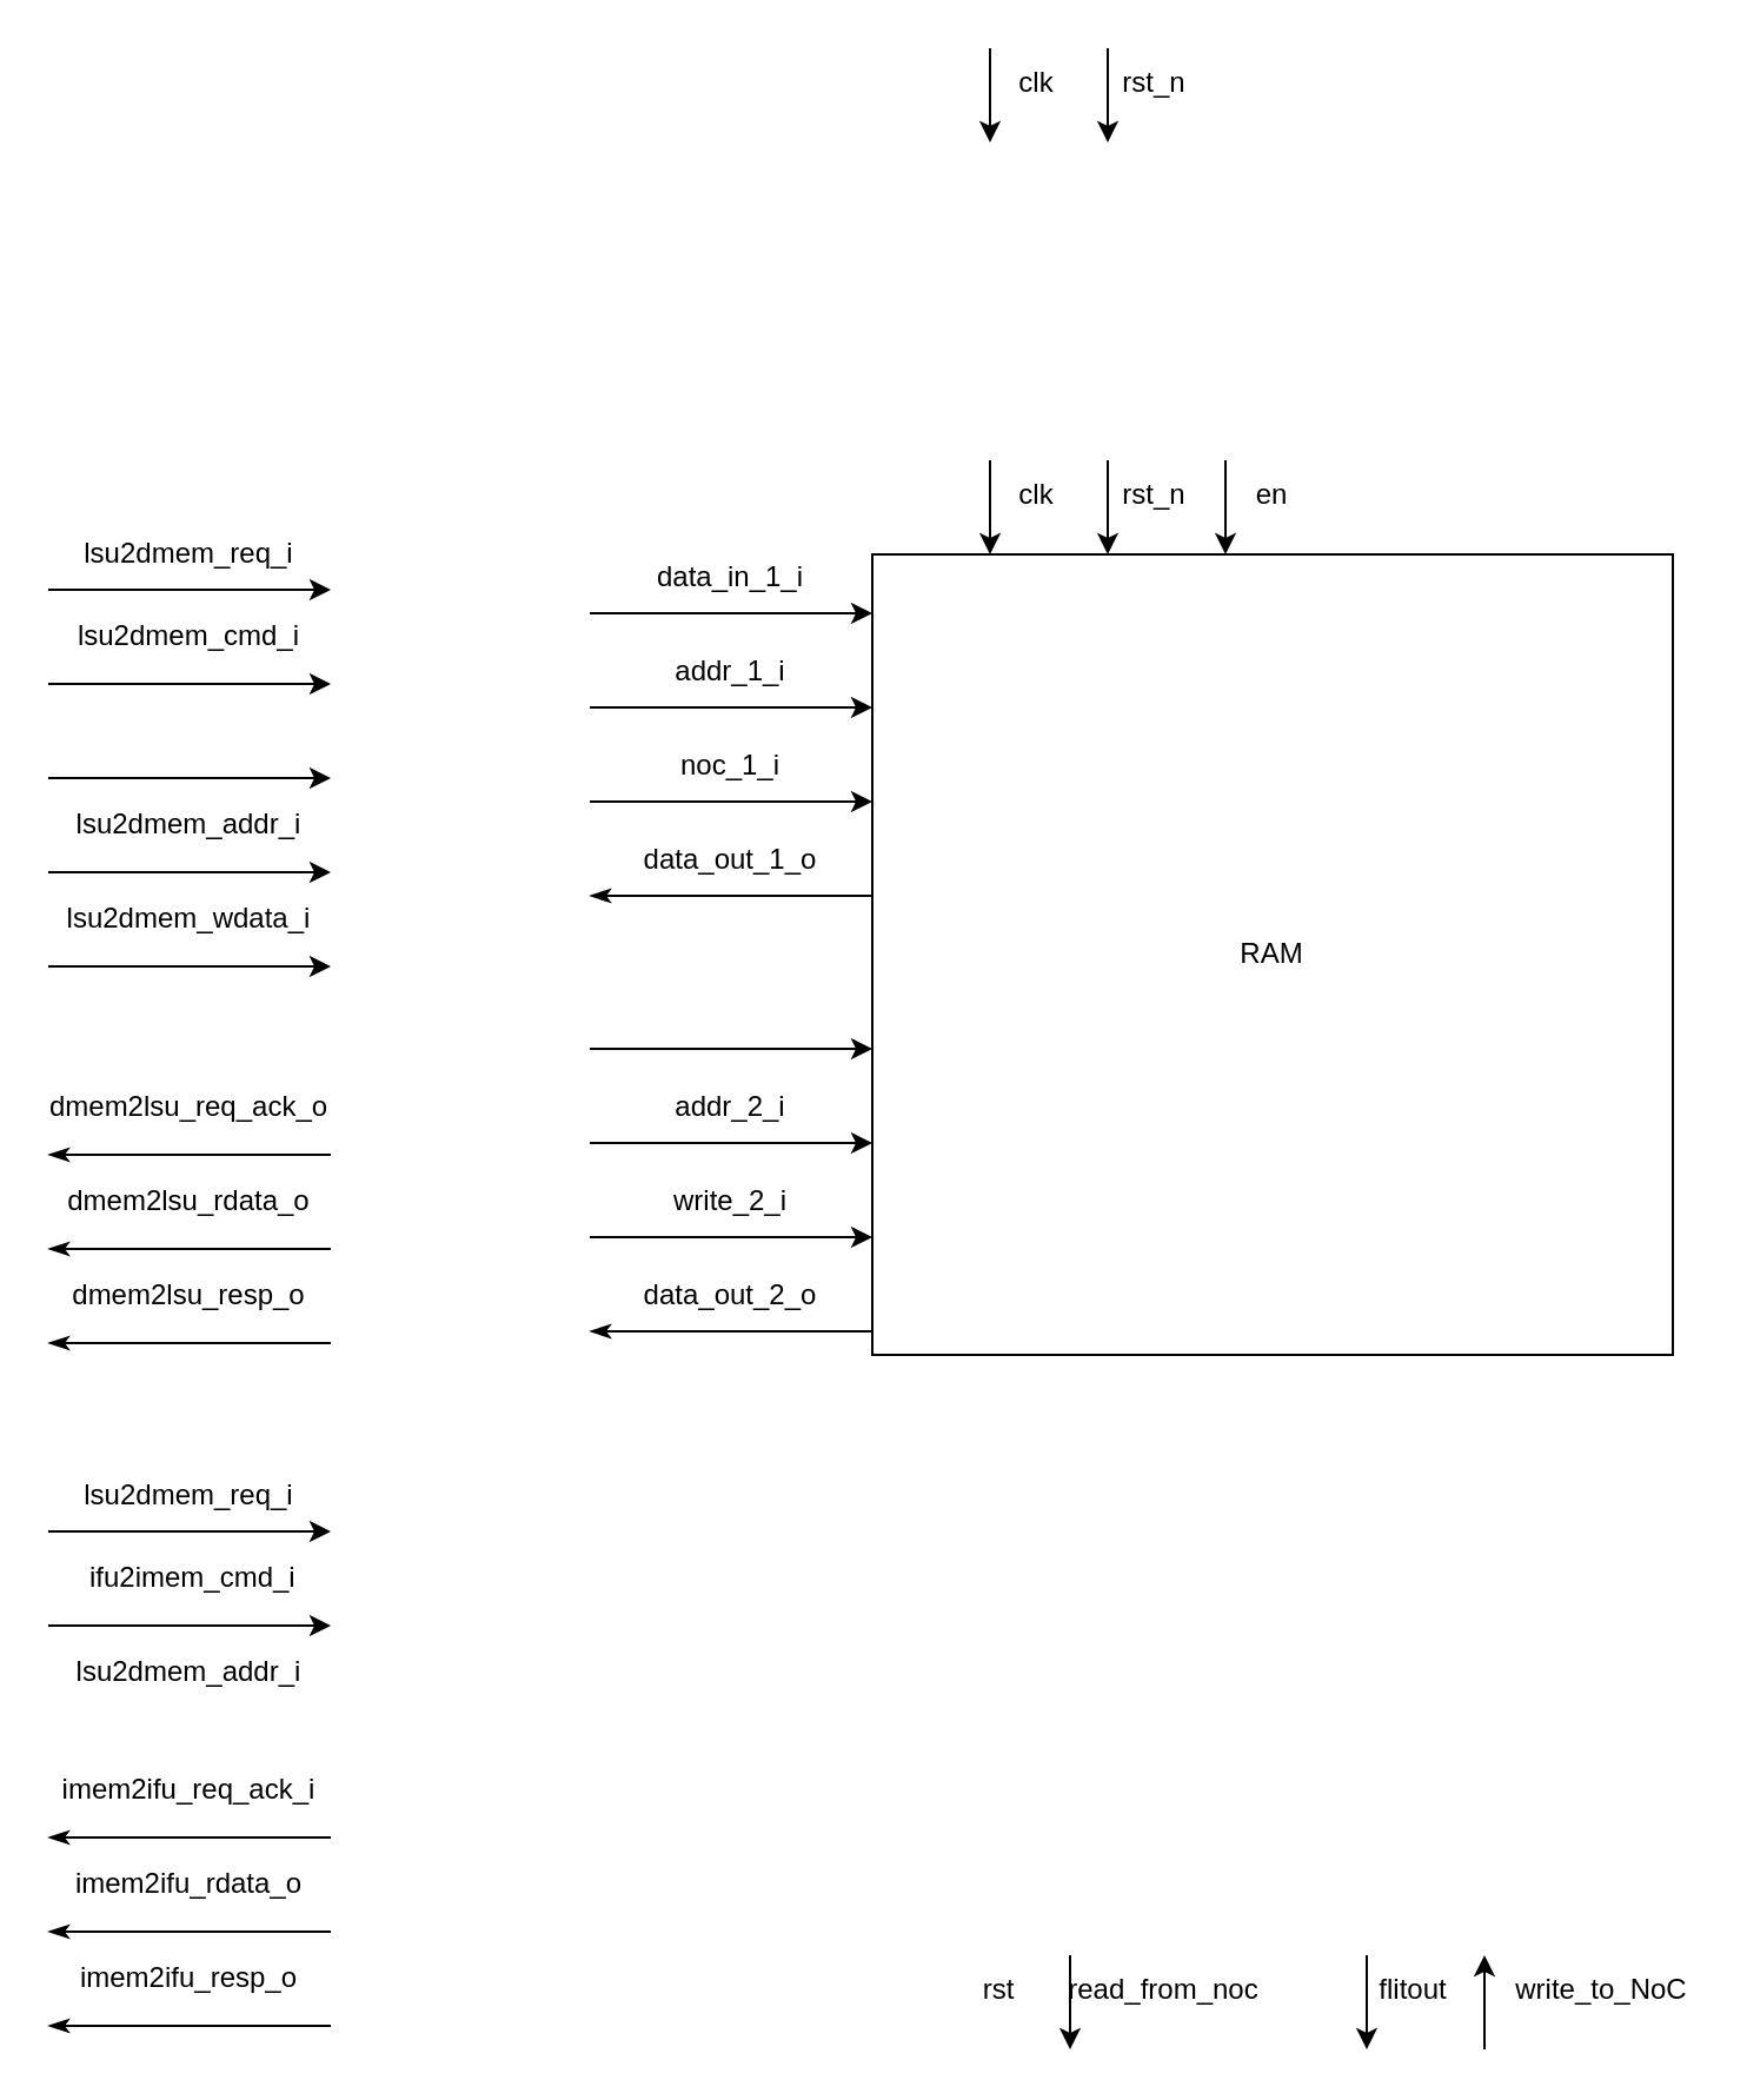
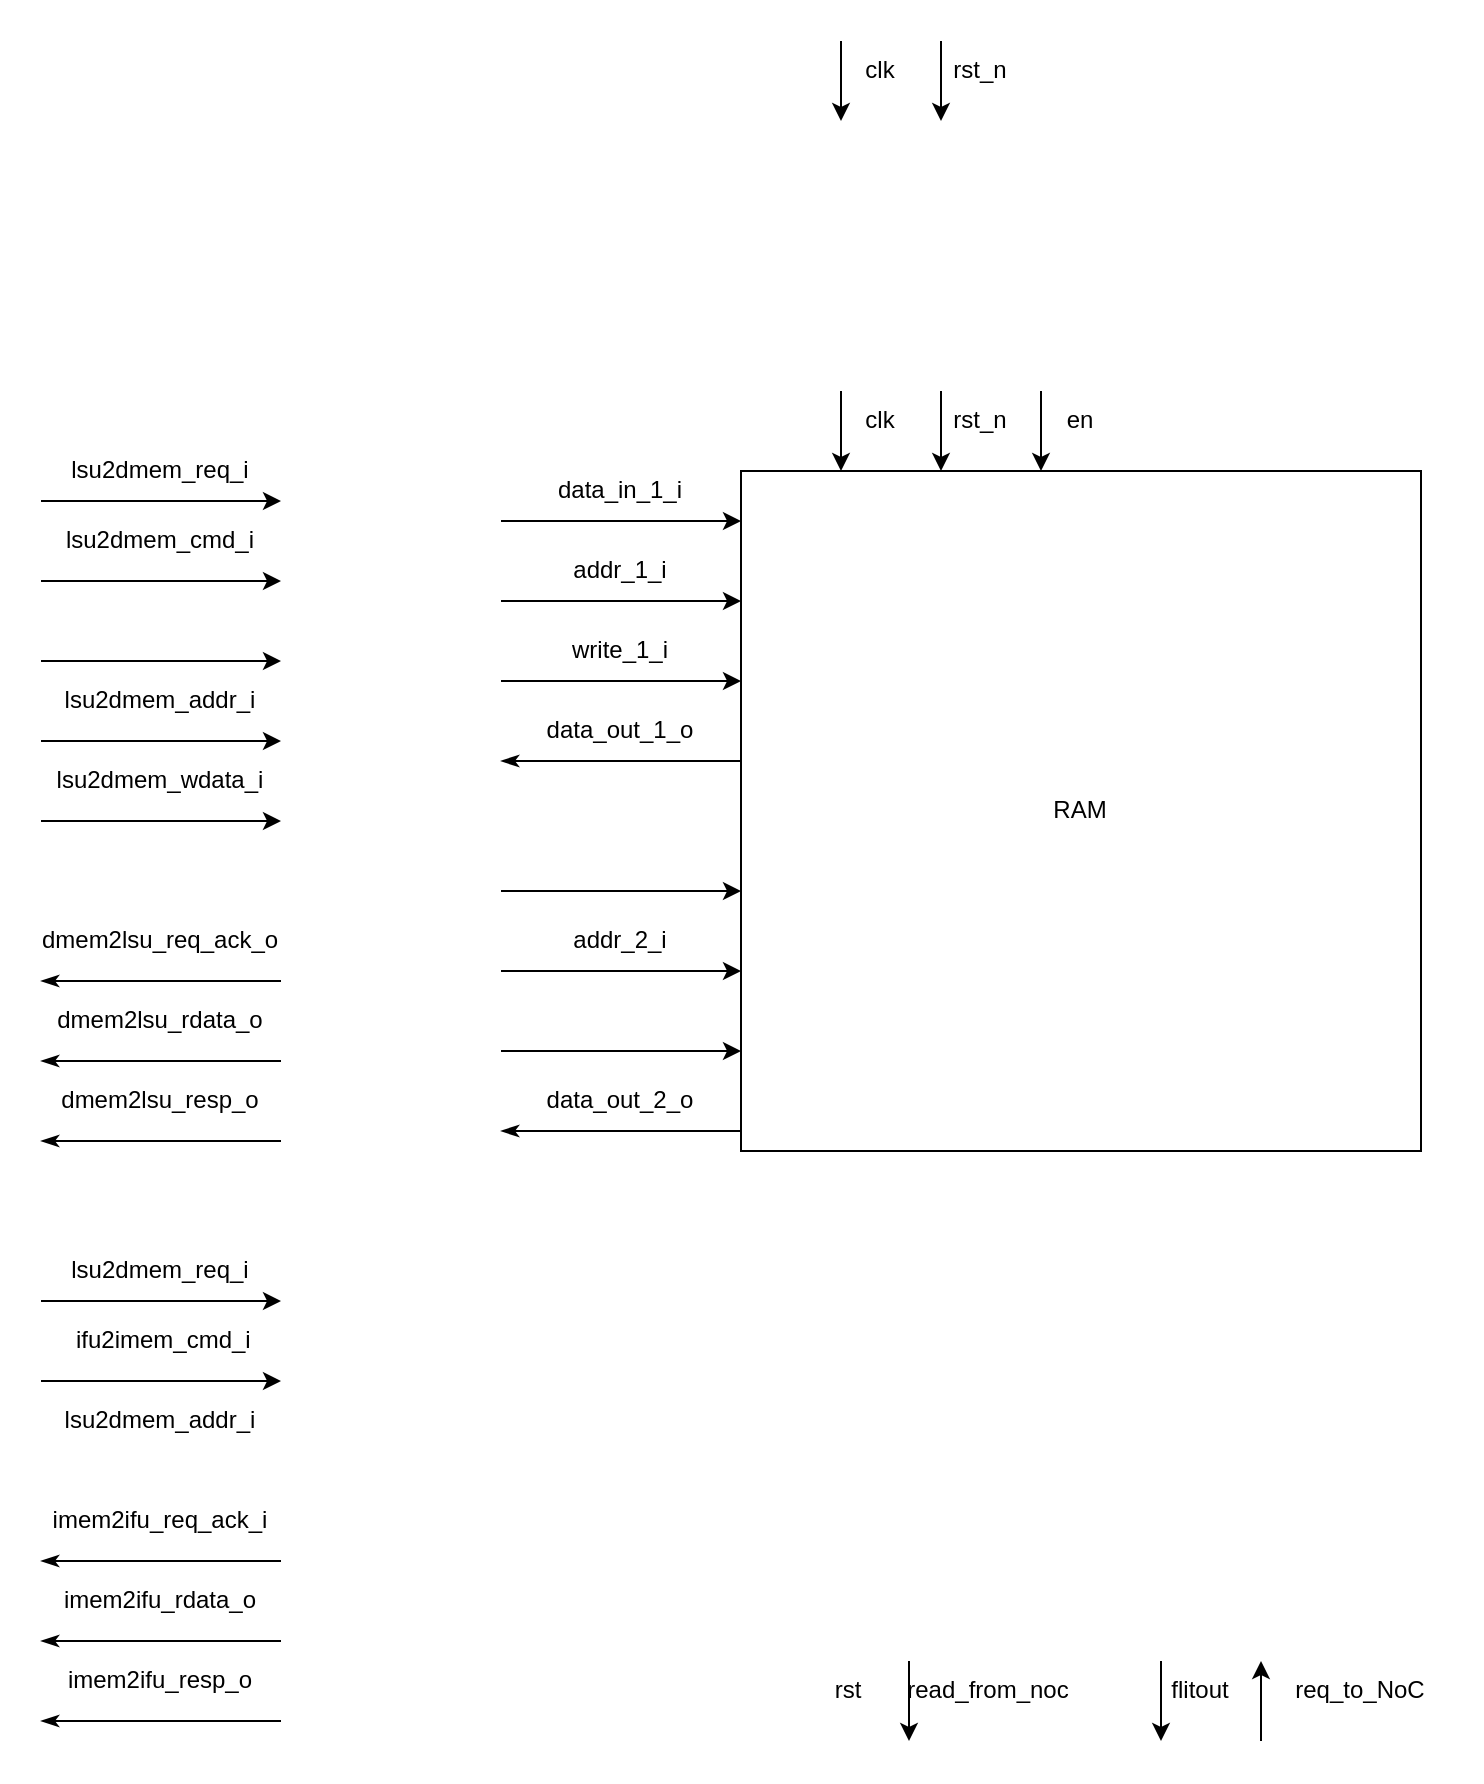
- <mxCell id="35" value="noc_1_i" style="text;html=1;align=center;verticalAlign=middle;whiteSpace=wrap;rounded=0;" parent="33" vertex="1"><mxGeometry y="10" width="120" height="30" as="geometry" /></mxCell>
+ <mxCell id="35" value="write_1_i" style="text;html=1;align=center;verticalAlign=middle;whiteSpace=wrap;rounded=0;" parent="33" vertex="1"><mxGeometry y="10" width="120" height="30" as="geometry" /></mxCell>
- <mxCell id="47" value="write_2_i" style="text;html=1;align=center;verticalAlign=middle;whiteSpace=wrap;rounded=0;" parent="45" vertex="1"><mxGeometry y="10" width="120" height="30" as="geometry" /></mxCell>
- <mxCell id="66" value="write_to_NoC" style="text;html=1;align=center;verticalAlign=middle;whiteSpace=wrap;rounded=0;" vertex="1" parent="1"><mxGeometry x="640" y="830" width="80" height="30" as="geometry" /></mxCell>
+ <mxCell id="66" value="req_to_NoC" style="text;html=1;align=center;verticalAlign=middle;whiteSpace=wrap;rounded=0;" vertex="1" parent="1"><mxGeometry x="640" y="830" width="80" height="30" as="geometry" /></mxCell>
